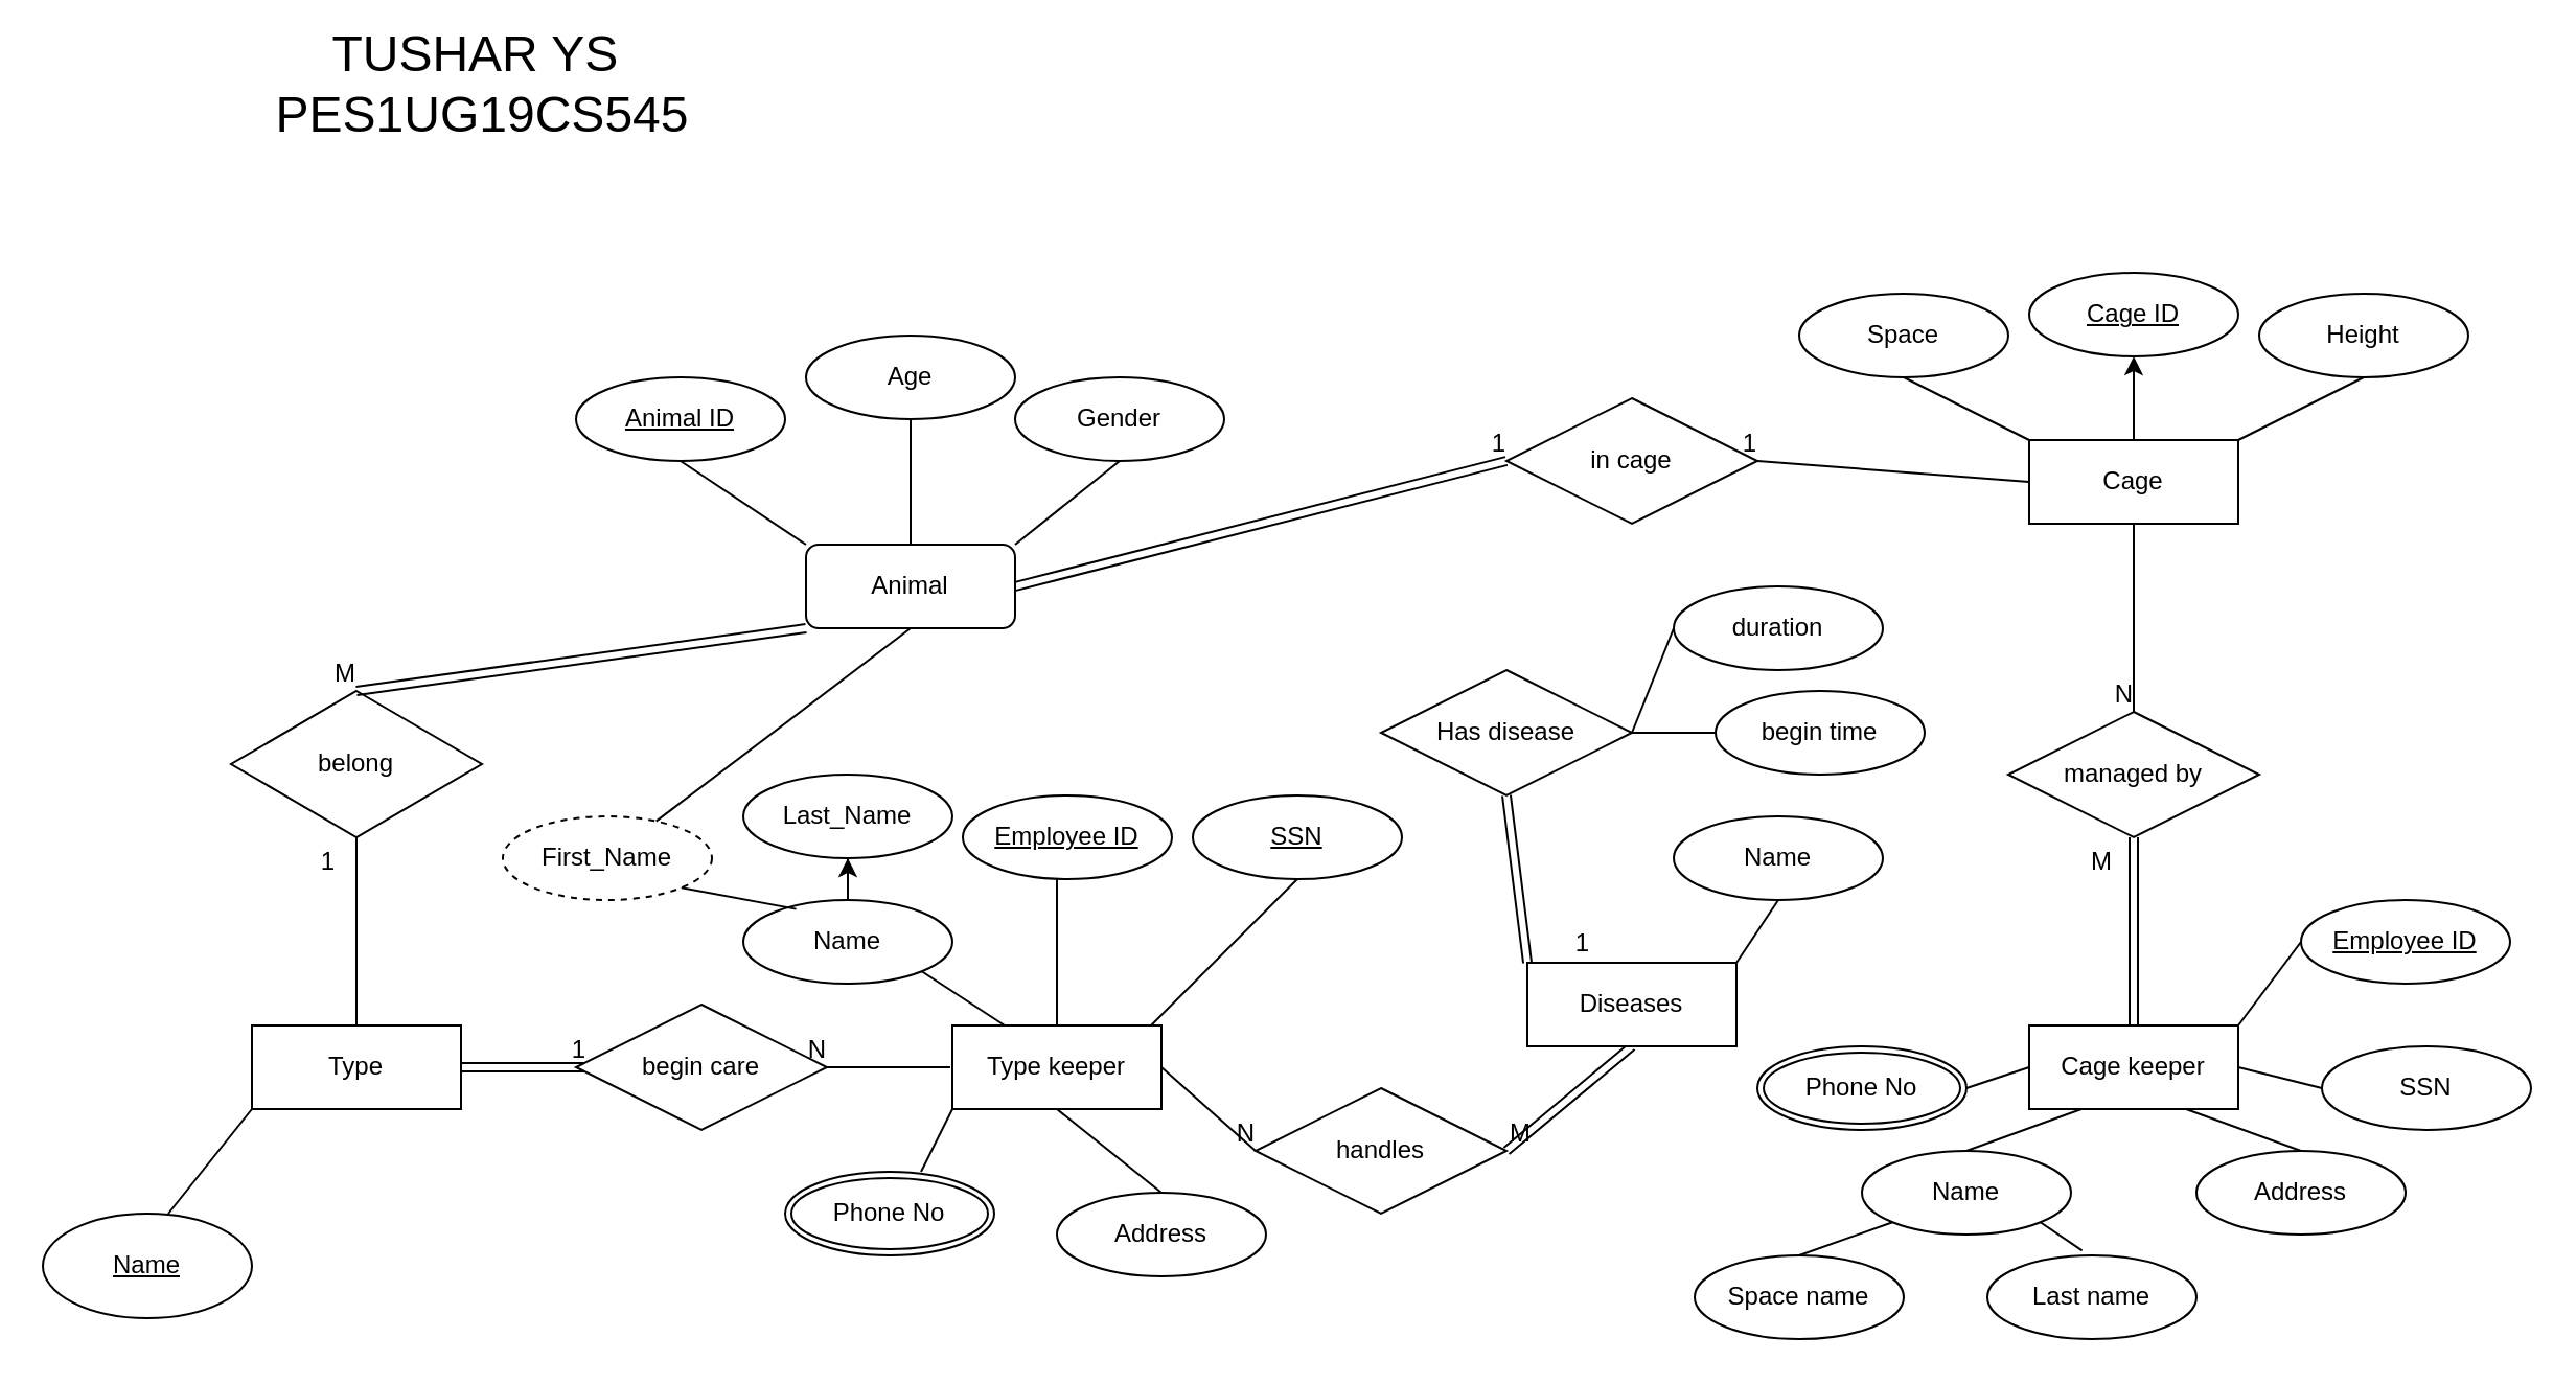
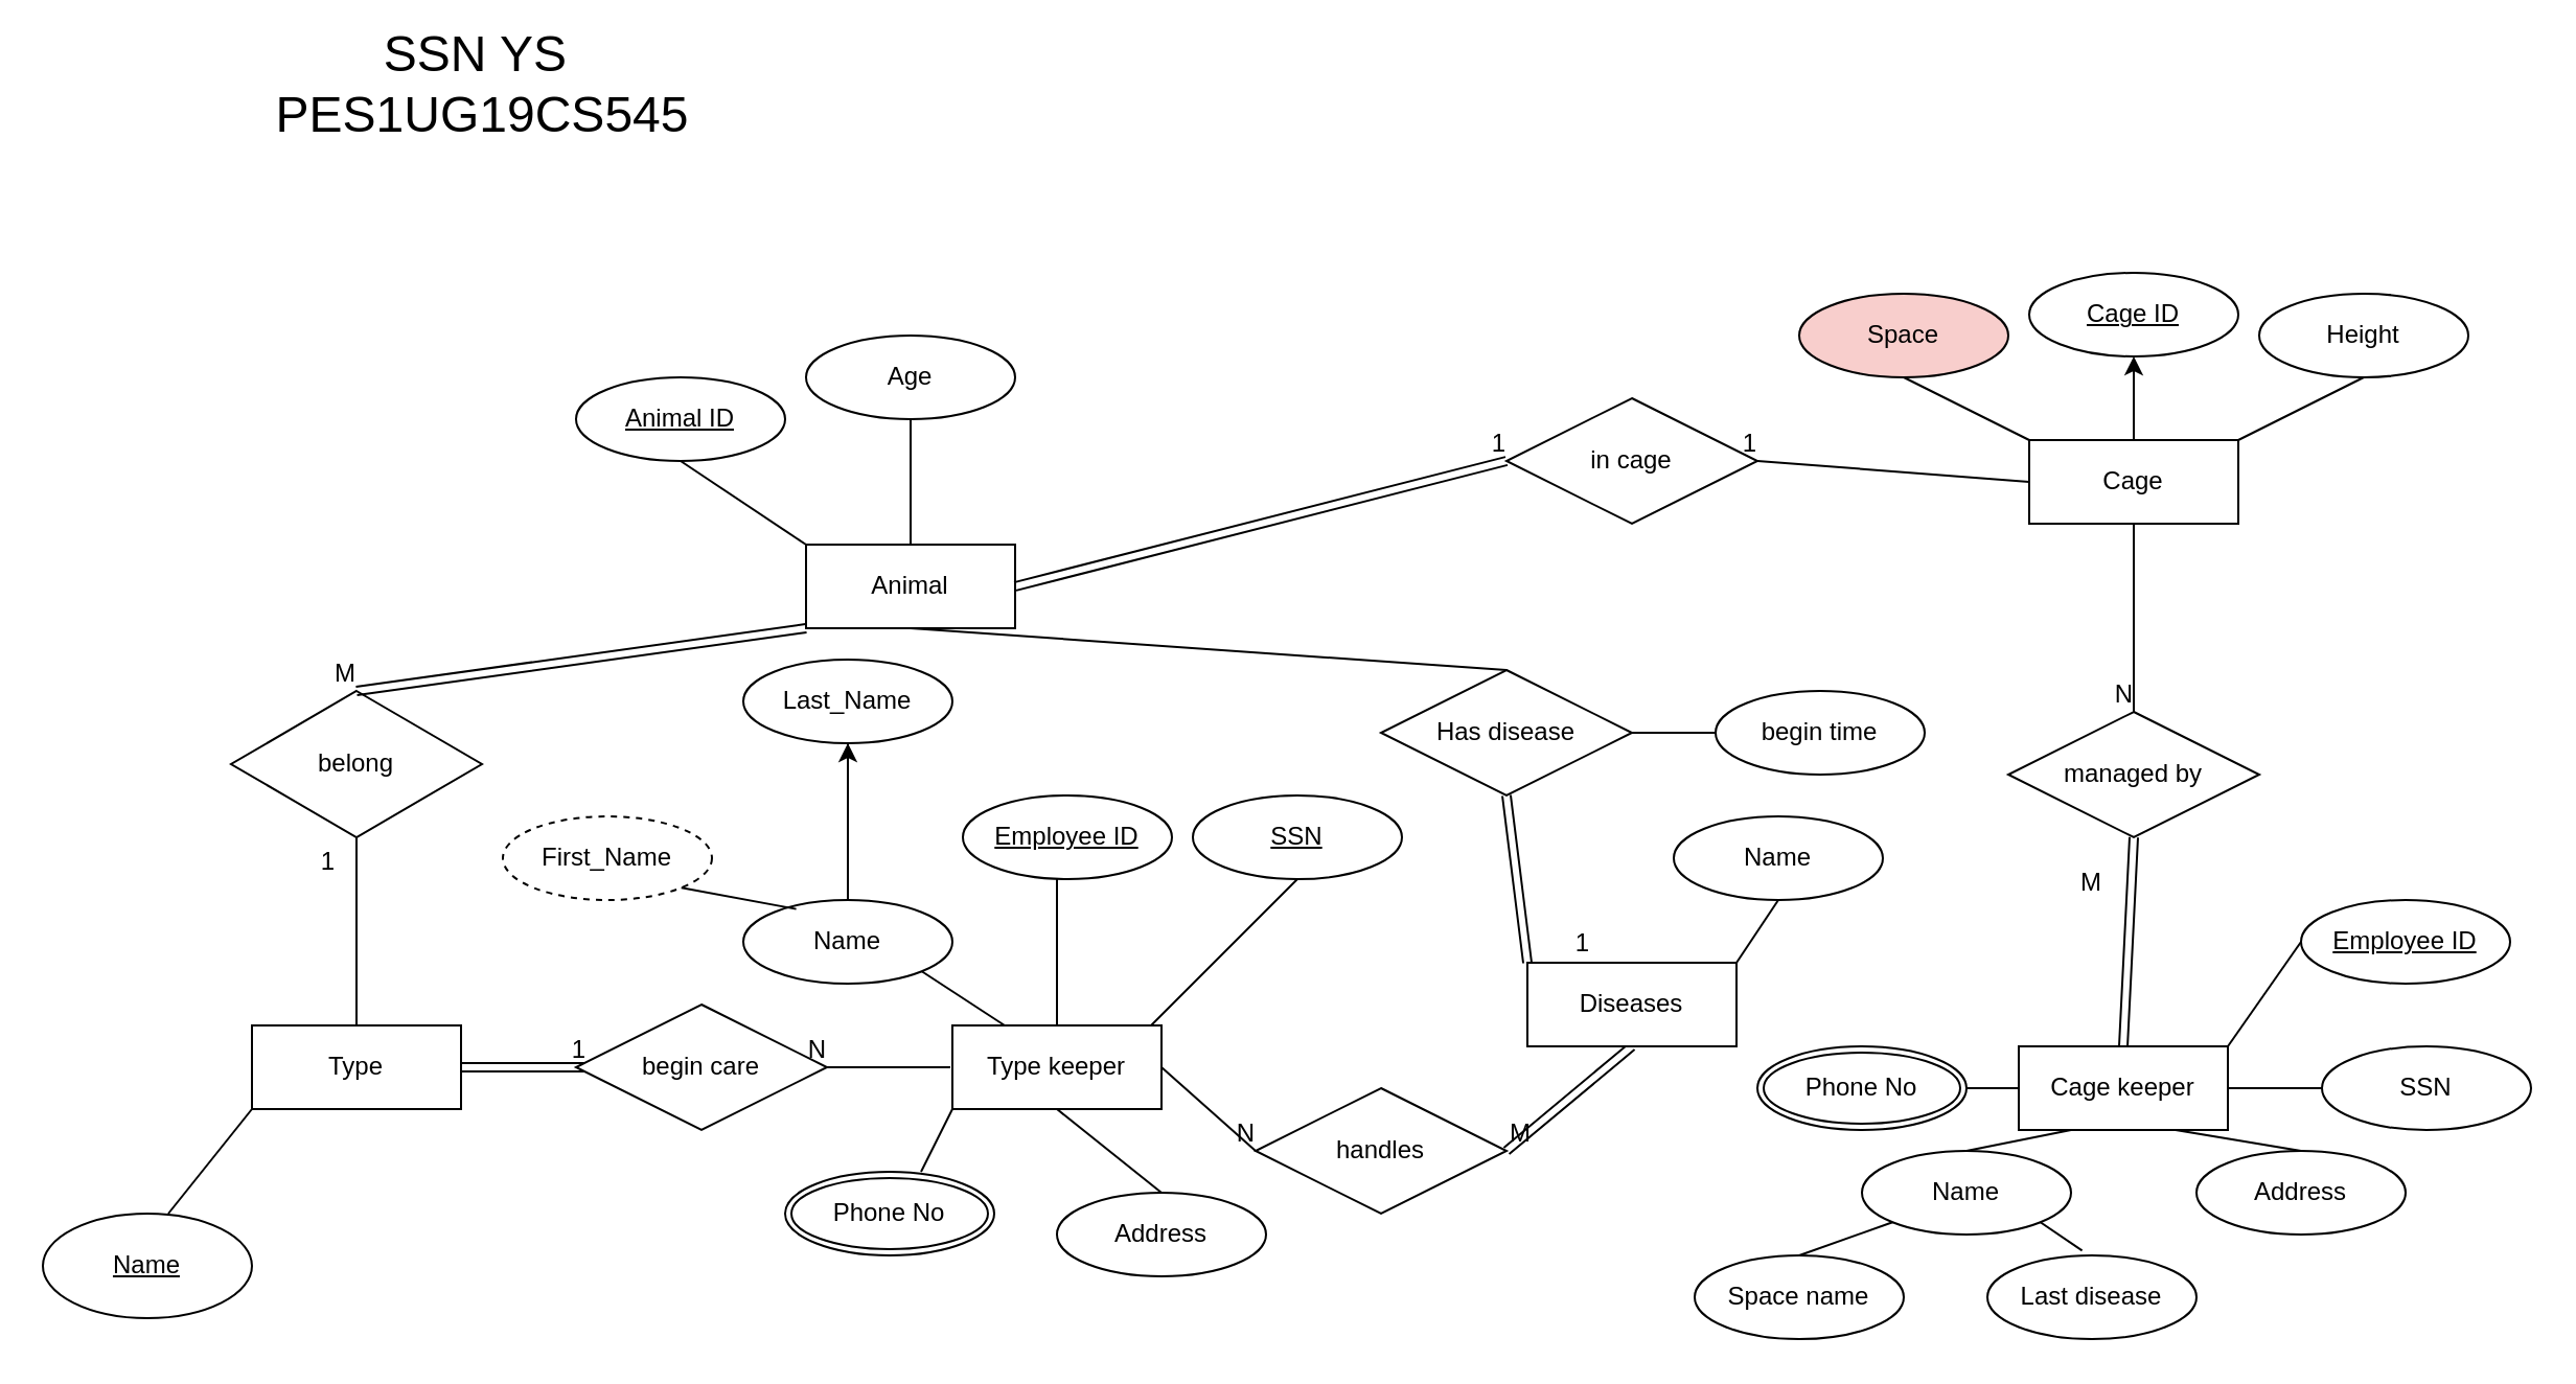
- <mxCell id="87" value="&lt;font style=&quot;font-size: 24px&quot;&gt;TUSHAR YS&amp;nbsp;&lt;br&gt;PES1UG19CS545&lt;/font&gt;" style="text;html=1;align=center;verticalAlign=middle;resizable=0;points=[];autosize=1;strokeColor=none;fillColor=none;" vertex="1" parent="1"><mxGeometry x="125" y="20" width="210" height="40" as="geometry" /></mxCell>
+ <mxCell id="87" value="&lt;font style=&quot;font-size: 24px&quot;&gt;SSN YS&amp;nbsp;&lt;br&gt;PES1UG19CS545&lt;/font&gt;" style="text;html=1;align=center;verticalAlign=middle;resizable=0;points=[];autosize=1;strokeColor=none;fillColor=none;" vertex="1" parent="1"><mxGeometry x="125" y="20" width="210" height="40" as="geometry" /></mxCell>
- <mxCell id="60" value="Space" style="ellipse;whiteSpace=wrap;html=1;align=center;" parent="1" vertex="1"><mxGeometry x="860" y="140" width="100" height="40" as="geometry" /></mxCell>
+ <mxCell id="60" value="Space" style="ellipse;whiteSpace=wrap;html=1;align=center;fillColor=#f8cecc;" parent="1" vertex="1"><mxGeometry x="860" y="140" width="100" height="40" as="geometry" /></mxCell>
- <mxCell id="4" value="Gender" style="ellipse;whiteSpace=wrap;html=1;align=center;" parent="1" vertex="1"><mxGeometry x="485" y="180" width="100" height="40" as="geometry" /></mxCell>
- <mxCell id="11" value="" style="endArrow=none;html=1;rounded=0;entryX=0.5;entryY=1;entryDx=0;entryDy=0;exitX=1;exitY=0;exitDx=0;exitDy=0;" parent="1" source="2" target="4" edge="1"><mxGeometry relative="1" as="geometry"><mxPoint x="510" y="180" as="sourcePoint" /><mxPoint x="545" y="90" as="targetPoint" /></mxGeometry></mxCell>
- <mxCell id="2" value="Animal" style="whiteSpace=wrap;html=1;align=center;rounded=1;" parent="1" vertex="1"><mxGeometry x="385" y="260" width="100" height="40" as="geometry" /></mxCell>
+ <mxCell id="2" value="Animal" style="whiteSpace=wrap;html=1;align=center;" parent="1" vertex="1"><mxGeometry x="385" y="260" width="100" height="40" as="geometry" /></mxCell>
- <mxCell id="83" value="duration" style="ellipse;whiteSpace=wrap;html=1;align=center;" parent="1" vertex="1"><mxGeometry x="800" y="280" width="100" height="40" as="geometry" /></mxCell>
- <mxCell id="85" value="" style="endArrow=none;html=1;rounded=0;strokeColor=default;exitX=1;exitY=0.5;exitDx=0;exitDy=0;entryX=0;entryY=0.5;entryDx=0;entryDy=0;" parent="1" source="49" target="83" edge="1"><mxGeometry relative="1" as="geometry"><mxPoint x="840" y="310" as="sourcePoint" /><mxPoint x="1000" y="310" as="targetPoint" /></mxGeometry></mxCell>
- <mxCell id="50" value="" style="endArrow=none;html=1;rounded=0;strokeColor=default;exitX=0.5;exitY=1;exitDx=0;exitDy=0;" parent="1" source="2" target="34" edge="1"><mxGeometry relative="1" as="geometry"><mxPoint x="470" y="270" as="sourcePoint" /><mxPoint x="630" y="270" as="targetPoint" /></mxGeometry></mxCell>
+ <mxCell id="50" value="" style="endArrow=none;html=1;rounded=0;strokeColor=default;entryX=0.5;entryY=0;entryDx=0;entryDy=0;exitX=0.5;exitY=1;exitDx=0;exitDy=0;" parent="1" source="2" target="49" edge="1"><mxGeometry relative="1" as="geometry"><mxPoint x="470" y="270" as="sourcePoint" /><mxPoint x="630" y="270" as="targetPoint" /></mxGeometry></mxCell>
- <mxCell id="35" value="Last_Name" style="ellipse;whiteSpace=wrap;html=1;align=center;" parent="1" vertex="1"><mxGeometry x="355" y="370" width="100" height="40" as="geometry" /></mxCell>
+ <mxCell id="35" value="Last_Name" style="ellipse;whiteSpace=wrap;html=1;align=center;" parent="1" vertex="1"><mxGeometry x="355" y="315" width="100" height="40" as="geometry" /></mxCell>
- <mxCell id="74" value="Cage keeper" style="whiteSpace=wrap;html=1;align=center;" parent="1" vertex="1"><mxGeometry x="970" y="490" width="100" height="40" as="geometry" /></mxCell>
+ <mxCell id="74" value="Cage keeper" style="whiteSpace=wrap;html=1;align=center;" parent="1" vertex="1"><mxGeometry x="965" y="500" width="100" height="40" as="geometry" /></mxCell>
- <mxCell id="73" value="Last name" style="ellipse;whiteSpace=wrap;html=1;align=center;" parent="1" vertex="1"><mxGeometry x="950" y="600" width="100" height="40" as="geometry" /></mxCell>
+ <mxCell id="73" value="Last disease" style="ellipse;whiteSpace=wrap;html=1;align=center;" parent="1" vertex="1"><mxGeometry x="950" y="600" width="100" height="40" as="geometry" /></mxCell>
